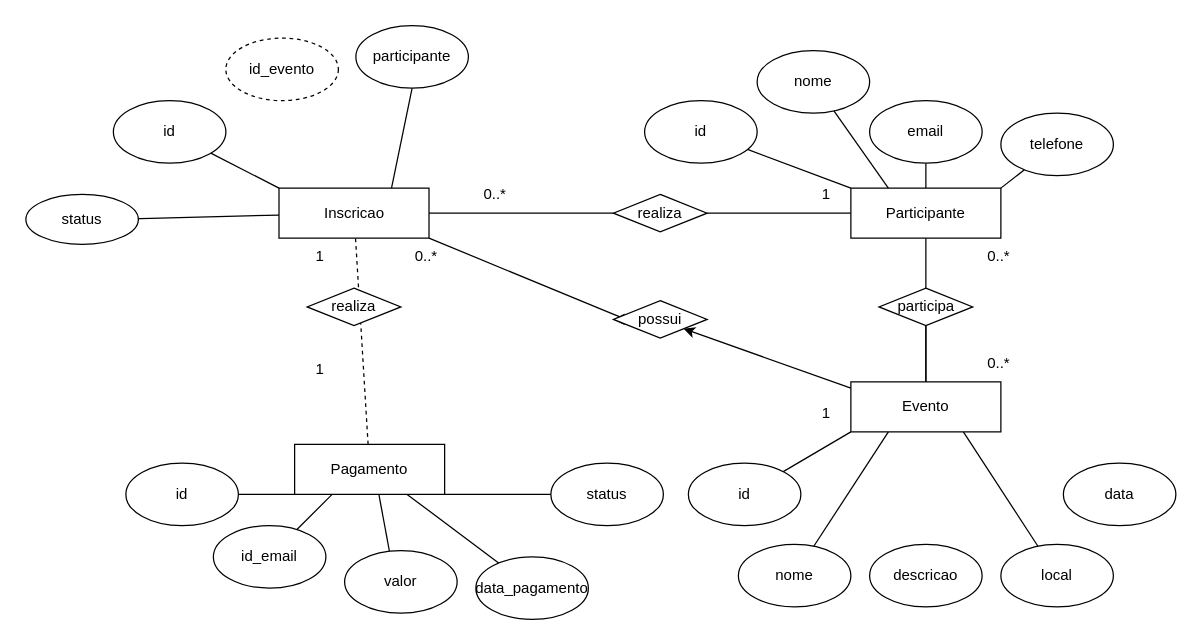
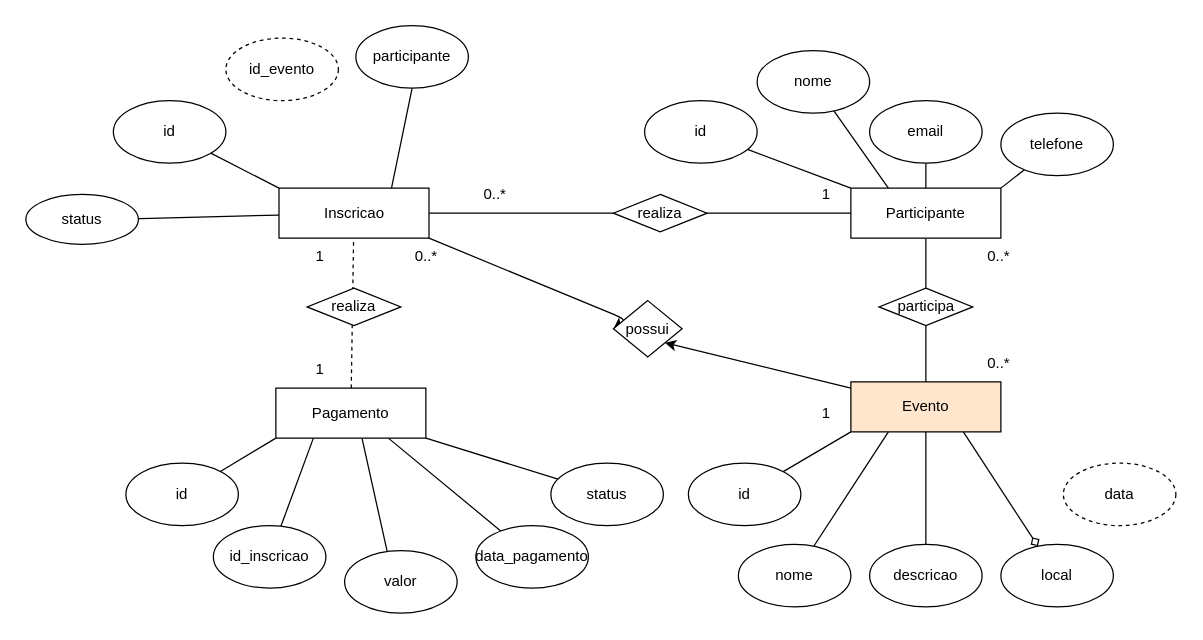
- <mxCell id="49" value="possui" style="rhombus;whiteSpace=wrap;html=1;" parent="1" vertex="1"><mxGeometry x="490" y="240" width="75" height="30" as="geometry" /></mxCell>
+ <mxCell id="49" value="possui" style="rhombus;whiteSpace=wrap;html=1;" parent="1" vertex="1"><mxGeometry x="490" y="240" width="55" height="45" as="geometry" /></mxCell>
- <mxCell id="23" style="edgeStyle=none;html=1;exitX=0.5;exitY=0;exitDx=0;exitDy=0;endArrow=none;endFill=0;" parent="1" source="26" target="50" edge="1"><mxGeometry relative="1" as="geometry" /></mxCell>
+ <mxCell id="23" style="edgeStyle=none;html=1;exitX=0.5;exitY=0;exitDx=0;exitDy=0;entryX=0.5;entryY=1;entryDx=0;entryDy=0;endArrow=none;endFill=0;" parent="1" source="26" target="29" edge="1"><mxGeometry relative="1" as="geometry" /></mxCell>
- <mxCell id="26" value="Evento" style="rounded=0;whiteSpace=wrap;html=1;" parent="1" vertex="1"><mxGeometry x="680" y="305" width="120" height="40" as="geometry" /></mxCell>
+ <mxCell id="26" value="Evento" style="rounded=0;whiteSpace=wrap;html=1;fillColor=#ffe6cc;" parent="1" vertex="1"><mxGeometry x="680" y="305" width="120" height="40" as="geometry" /></mxCell>
- <mxCell id="14" value="Pagamento" style="rounded=0;whiteSpace=wrap;html=1;" parent="1" vertex="1"><mxGeometry x="235" y="355" width="120" height="40" as="geometry" /></mxCell>
+ <mxCell id="14" value="Pagamento" style="rounded=0;whiteSpace=wrap;html=1;" parent="1" vertex="1"><mxGeometry x="220" y="310" width="120" height="40" as="geometry" /></mxCell>
- <mxCell id="32" value="data" style="ellipse;whiteSpace=wrap;html=1;" parent="1" vertex="1"><mxGeometry x="850" y="370" width="90" height="50" as="geometry" /></mxCell>
+ <mxCell id="32" value="data" style="ellipse;whiteSpace=wrap;html=1;dashed=1;" parent="1" vertex="1"><mxGeometry x="850" y="370" width="90" height="50" as="geometry" /></mxCell>
- <mxCell id="24" style="edgeStyle=none;html=1;exitX=0.75;exitY=1;exitDx=0;exitDy=0;endArrow=none;endFill=0;" parent="1" source="26" target="30" edge="1"><mxGeometry relative="1" as="geometry" /></mxCell>
+ <mxCell id="24" style="edgeStyle=none;html=1;exitX=0.75;exitY=1;exitDx=0;exitDy=0;endArrow=diamond;endFill=0;" parent="1" source="26" target="30" edge="1"><mxGeometry relative="1" as="geometry" /></mxCell>
- <mxCell id="16" value="id_email" style="ellipse;whiteSpace=wrap;html=1;" parent="1" vertex="1"><mxGeometry x="170" y="420" width="90" height="50" as="geometry" /></mxCell>
+ <mxCell id="16" value="id_inscricao" style="ellipse;whiteSpace=wrap;html=1;" parent="1" vertex="1"><mxGeometry x="170" y="420" width="90" height="50" as="geometry" /></mxCell>
- <mxCell id="18" value="data_pagamento" style="ellipse;whiteSpace=wrap;html=1;" parent="1" vertex="1"><mxGeometry x="380" y="445" width="90" height="50" as="geometry" /></mxCell>
+ <mxCell id="18" value="data_pagamento" style="ellipse;whiteSpace=wrap;html=1;" parent="1" vertex="1"><mxGeometry x="380" y="420" width="90" height="50" as="geometry" /></mxCell>
